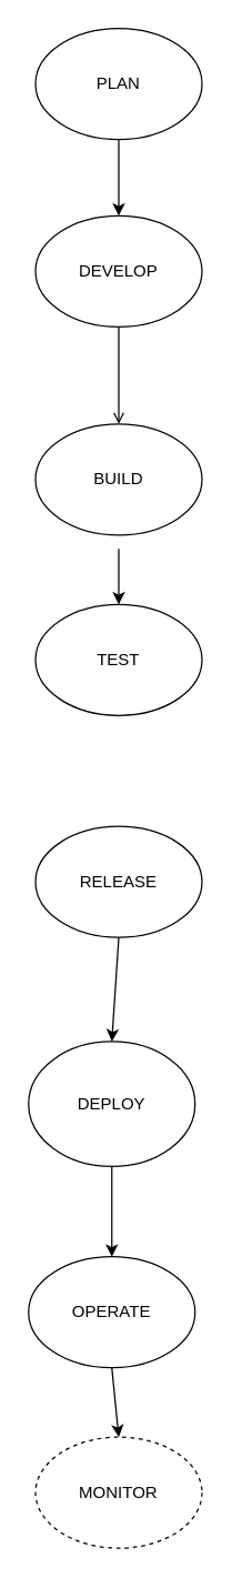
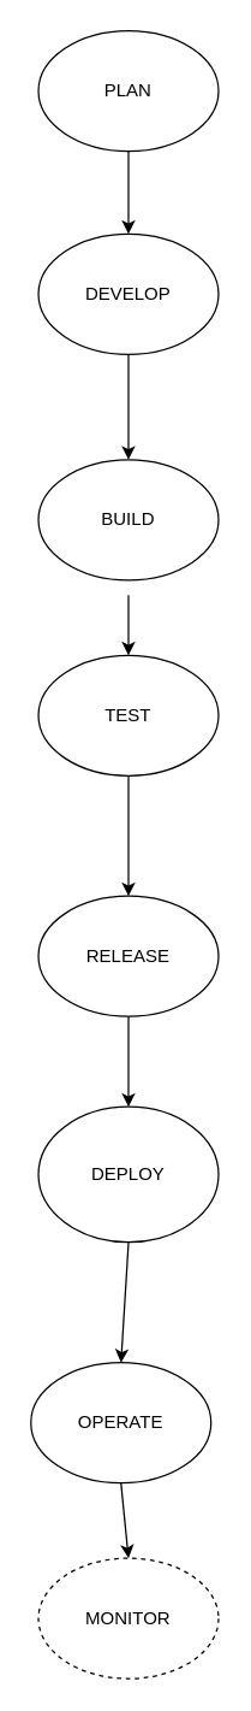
- <mxCell id="3" value="" style="edgeStyle=orthogonalEdgeStyle;rounded=0;orthogonalLoop=1;jettySize=auto;html=1;endArrow=open;" edge="1" parent="1" source="4" target="5"><mxGeometry relative="1" as="geometry" /></mxCell>
+ <mxCell id="3" value="" style="edgeStyle=orthogonalEdgeStyle;rounded=0;orthogonalLoop=1;jettySize=auto;html=1;" edge="1" parent="1" source="4" target="5"><mxGeometry relative="1" as="geometry" /></mxCell>
+ <mxCell id="13" value="" style="endArrow=classic;html=1;rounded=0;exitX=0.5;exitY=1;exitDx=0;exitDy=0;entryX=0.5;entryY=0;entryDx=0;entryDy=0;" edge="1" parent="1" source="6" target="7"><mxGeometry width="50" height="50" relative="1" as="geometry"><mxPoint x="125" y="405" as="sourcePoint" /><mxPoint x="165" y="575" as="targetPoint" /></mxGeometry></mxCell>
- <mxCell id="8" value="DEPLOY" style="ellipse;whiteSpace=wrap;html=1;" vertex="1" parent="1"><mxGeometry x="20" y="750" width="120" height="90" as="geometry" /></mxCell>
+ <mxCell id="8" value="DEPLOY" style="ellipse;whiteSpace=wrap;html=1;" vertex="1" parent="1"><mxGeometry x="25" y="735" width="120" height="90" as="geometry" /></mxCell>
